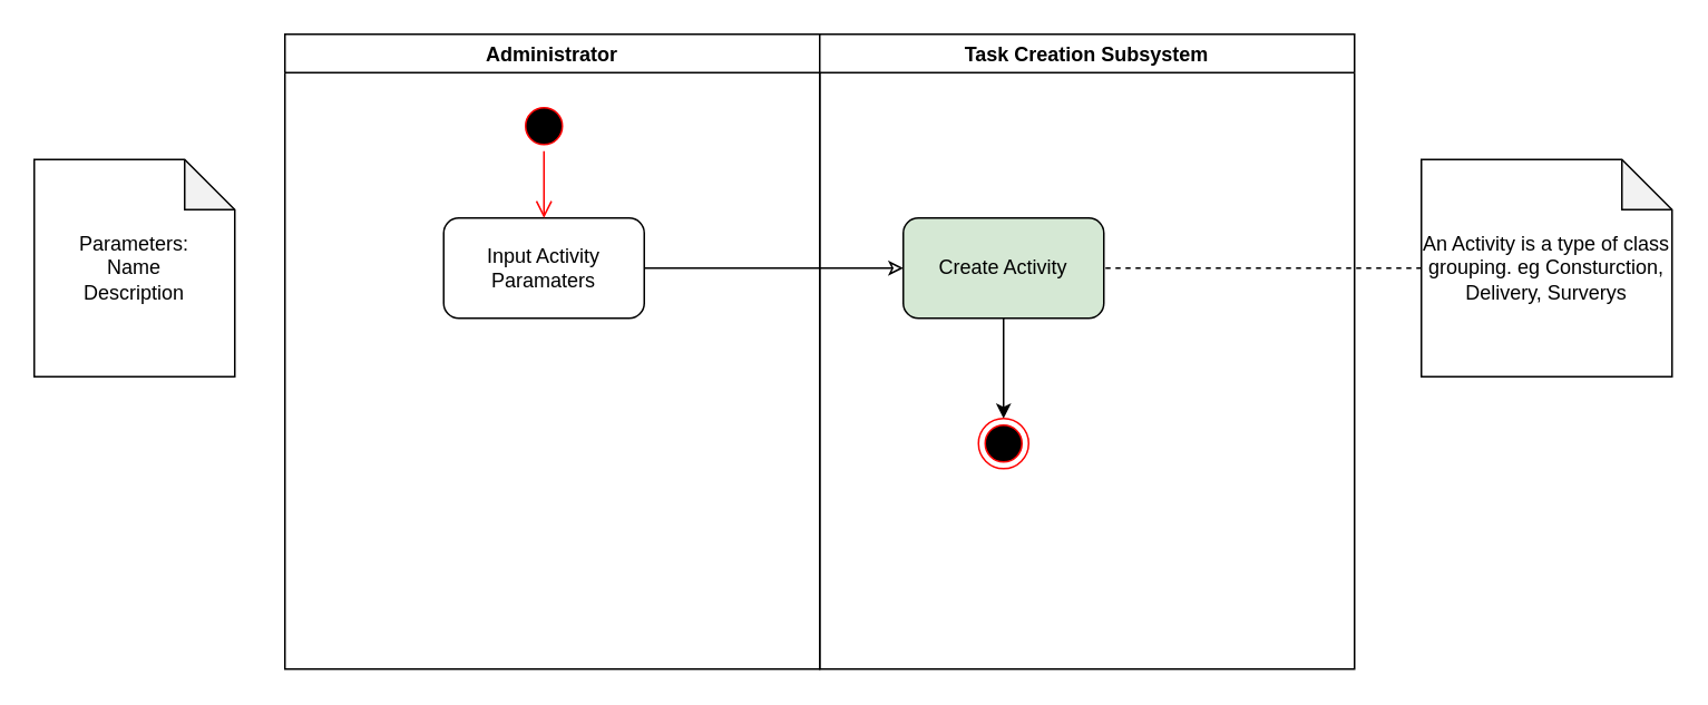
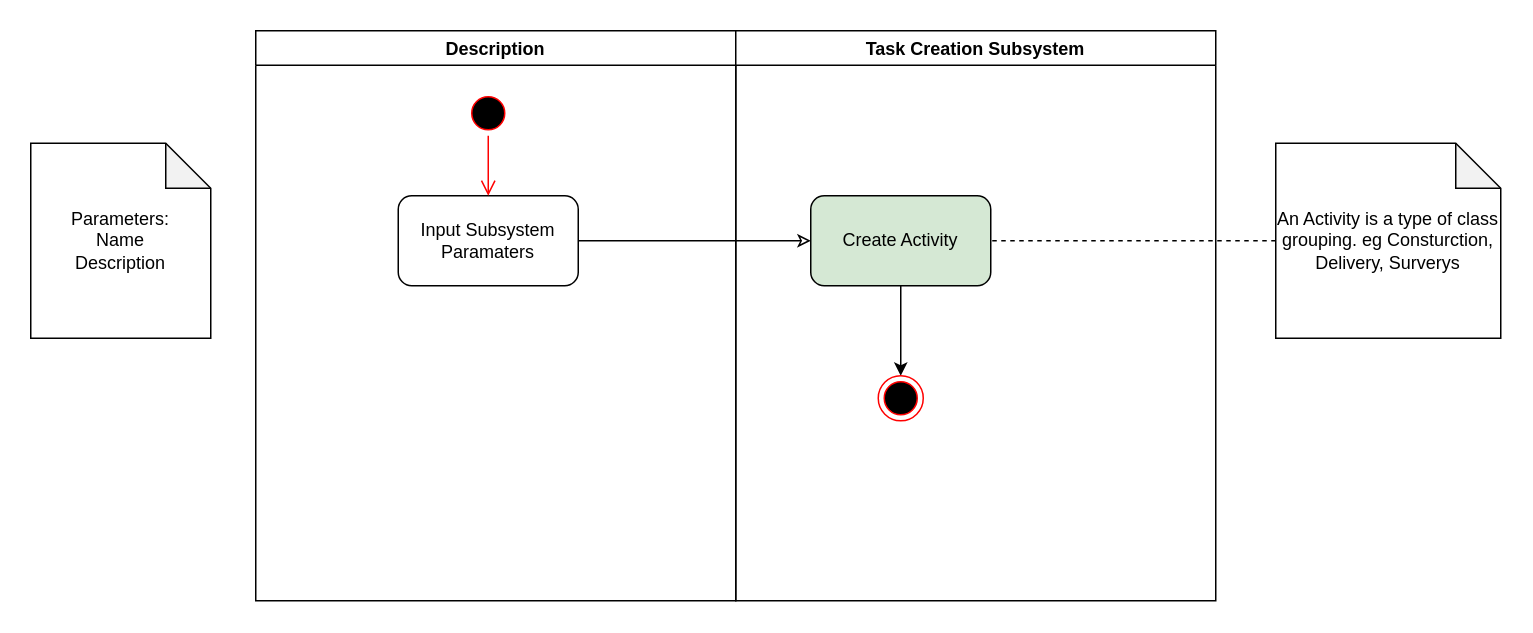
- <mxCell id="2" value="Administrator" style="swimlane;" parent="1" vertex="1"><mxGeometry x="170" y="20" width="320" height="380" as="geometry" /></mxCell>
+ <mxCell id="2" value="Description" style="swimlane;" parent="1" vertex="1"><mxGeometry x="170" y="20" width="320" height="380" as="geometry" /></mxCell>
- <mxCell id="3" value="Input Activity Paramaters" style="rounded=1;whiteSpace=wrap;html=1;" parent="2" vertex="1"><mxGeometry x="95" y="110" width="120" height="60" as="geometry" /></mxCell>
+ <mxCell id="3" value="Input Subsystem Paramaters" style="rounded=1;whiteSpace=wrap;html=1;" parent="2" vertex="1"><mxGeometry x="95" y="110" width="120" height="60" as="geometry" /></mxCell>
